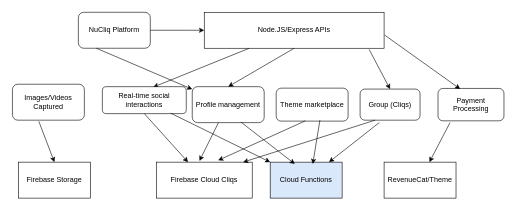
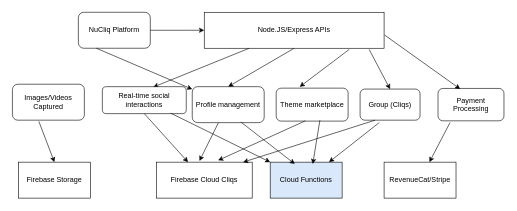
+ <mxCell id="12" value="" style="endArrow=classic;html=1;rounded=0;exitX=0.806;exitY=1.033;exitDx=0;exitDy=0;exitPerimeter=0;entryX=0.327;entryY=-0.04;entryDx=0;entryDy=0;entryPerimeter=0;" edge="1" parent="1" source="4" target="13"><mxGeometry width="50" height="50" relative="1" as="geometry"><mxPoint x="540" y="120" as="sourcePoint" /><mxPoint x="560" y="140" as="targetPoint" /></mxGeometry></mxCell>
- <mxCell id="27" value="RevenueCat/Theme" style="rounded=0;whiteSpace=wrap;html=1;" vertex="1" parent="1"><mxGeometry x="640" y="270" width="120" height="60" as="geometry" /></mxCell>
+ <mxCell id="27" value="RevenueCat/Stripe" style="rounded=0;whiteSpace=wrap;html=1;" vertex="1" parent="1"><mxGeometry x="640" y="270" width="120" height="60" as="geometry" /></mxCell>
